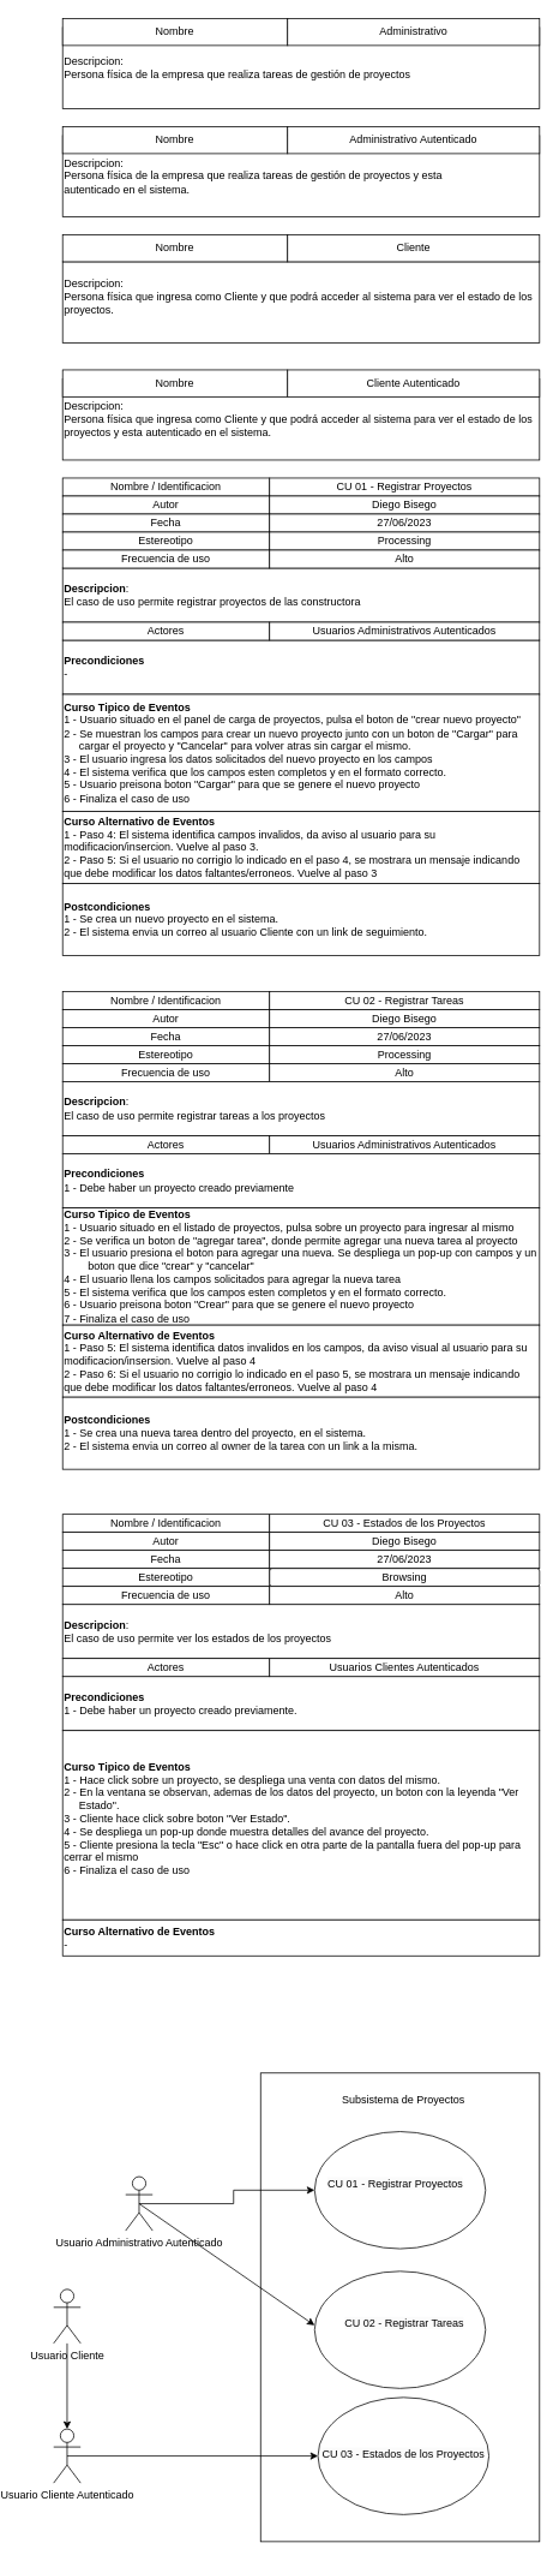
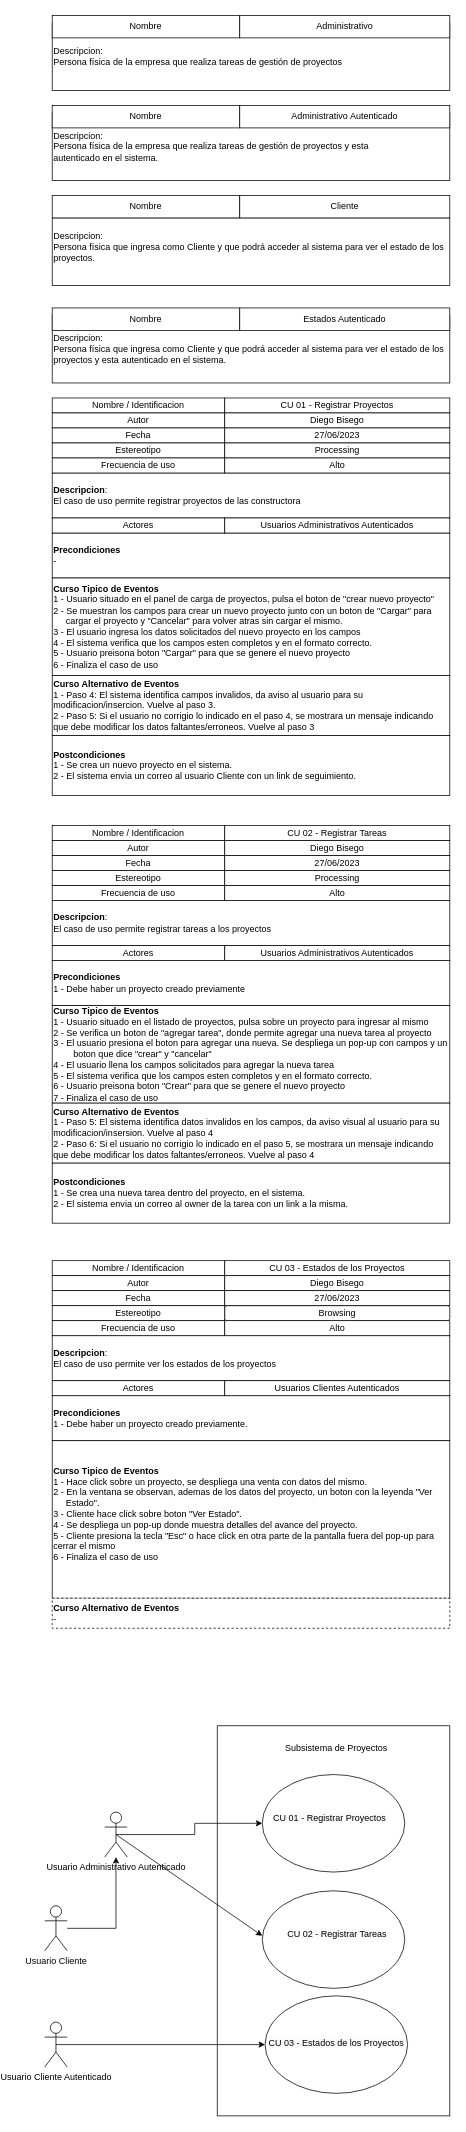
- <mxCell id="78" value="Cliente Autenticado" style="rounded=0;whiteSpace=wrap;html=1;" parent="1" vertex="1"><mxGeometry x="280" y="410" width="280" height="30" as="geometry" /></mxCell>
+ <mxCell id="78" value="Estados Autenticado" style="rounded=0;whiteSpace=wrap;html=1;" parent="1" vertex="1"><mxGeometry x="280" y="410" width="280" height="30" as="geometry" /></mxCell>
- <mxCell id="52" value="&lt;b&gt;Curso Alternativo de Eventos&lt;br&gt;&lt;/b&gt;-" style="rounded=0;whiteSpace=wrap;html=1;align=left;" parent="1" vertex="1"><mxGeometry x="30" y="2130" width="530" height="40" as="geometry" /></mxCell>
+ <mxCell id="52" value="&lt;b&gt;Curso Alternativo de Eventos&lt;br&gt;&lt;/b&gt;-" style="rounded=0;whiteSpace=wrap;html=1;align=left;dashed=1;" parent="1" vertex="1"><mxGeometry x="30" y="2130" width="530" height="40" as="geometry" /></mxCell>
- <mxCell id="59" value="" style="edgeStyle=orthogonalEdgeStyle;rounded=0;orthogonalLoop=1;jettySize=auto;html=1;" parent="1" source="60" target="62" edge="1"><mxGeometry relative="1" as="geometry" /></mxCell>
+ <mxCell id="59" value="" style="edgeStyle=orthogonalEdgeStyle;rounded=0;orthogonalLoop=1;jettySize=auto;html=1;" parent="1" source="60" target="55" edge="1"><mxGeometry relative="1" as="geometry" /></mxCell>
